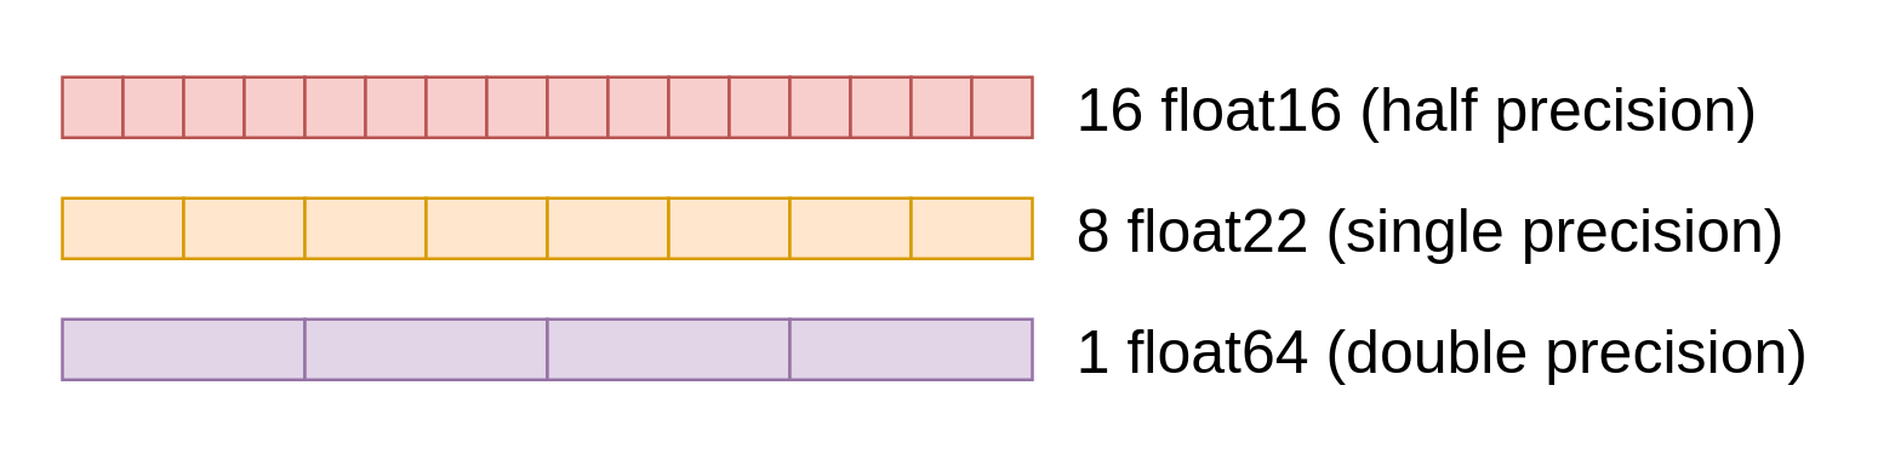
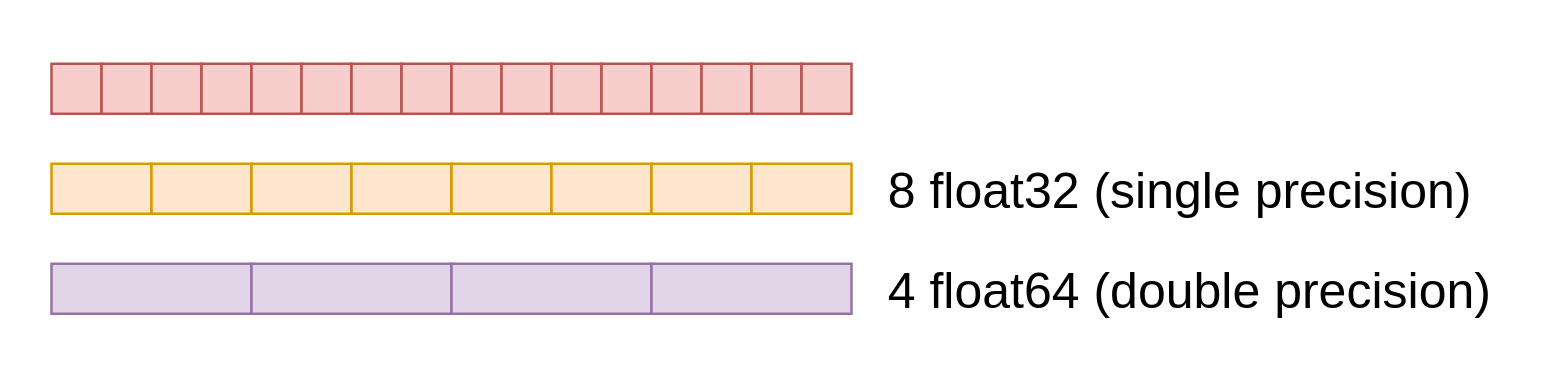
- <mxCell id="30" value="&lt;font style=&quot;font-size: 20px&quot;&gt;16 float16 (half precision)&lt;/font&gt;" style="text;html=1;strokeColor=none;fillColor=none;align=left;verticalAlign=middle;whiteSpace=wrap;rounded=0;" vertex="1" parent="1"><mxGeometry x="353" y="20" width="250" height="30" as="geometry" /></mxCell>
- <mxCell id="31" value="&lt;font style=&quot;font-size: 20px&quot;&gt;8 float22 (single precision)&lt;/font&gt;" style="text;html=1;strokeColor=none;fillColor=none;align=left;verticalAlign=middle;whiteSpace=wrap;rounded=0;" vertex="1" parent="1"><mxGeometry x="353" y="60" width="250" height="30" as="geometry" /></mxCell>
+ <mxCell id="31" value="&lt;font style=&quot;font-size: 20px&quot;&gt;8 float32 (single precision)&lt;/font&gt;" style="text;html=1;strokeColor=none;fillColor=none;align=left;verticalAlign=middle;whiteSpace=wrap;rounded=0;" vertex="1" parent="1"><mxGeometry x="353" y="60" width="250" height="30" as="geometry" /></mxCell>
- <mxCell id="32" value="&lt;font style=&quot;font-size: 20px&quot;&gt;1 float64 (double precision)&lt;/font&gt;" style="text;html=1;strokeColor=none;fillColor=none;align=left;verticalAlign=middle;whiteSpace=wrap;rounded=0;" vertex="1" parent="1"><mxGeometry x="353" y="100" width="250" height="30" as="geometry" /></mxCell>
+ <mxCell id="32" value="&lt;font style=&quot;font-size: 20px&quot;&gt;4 float64 (double precision)&lt;/font&gt;" style="text;html=1;strokeColor=none;fillColor=none;align=left;verticalAlign=middle;whiteSpace=wrap;rounded=0;" vertex="1" parent="1"><mxGeometry x="353" y="100" width="250" height="30" as="geometry" /></mxCell>
